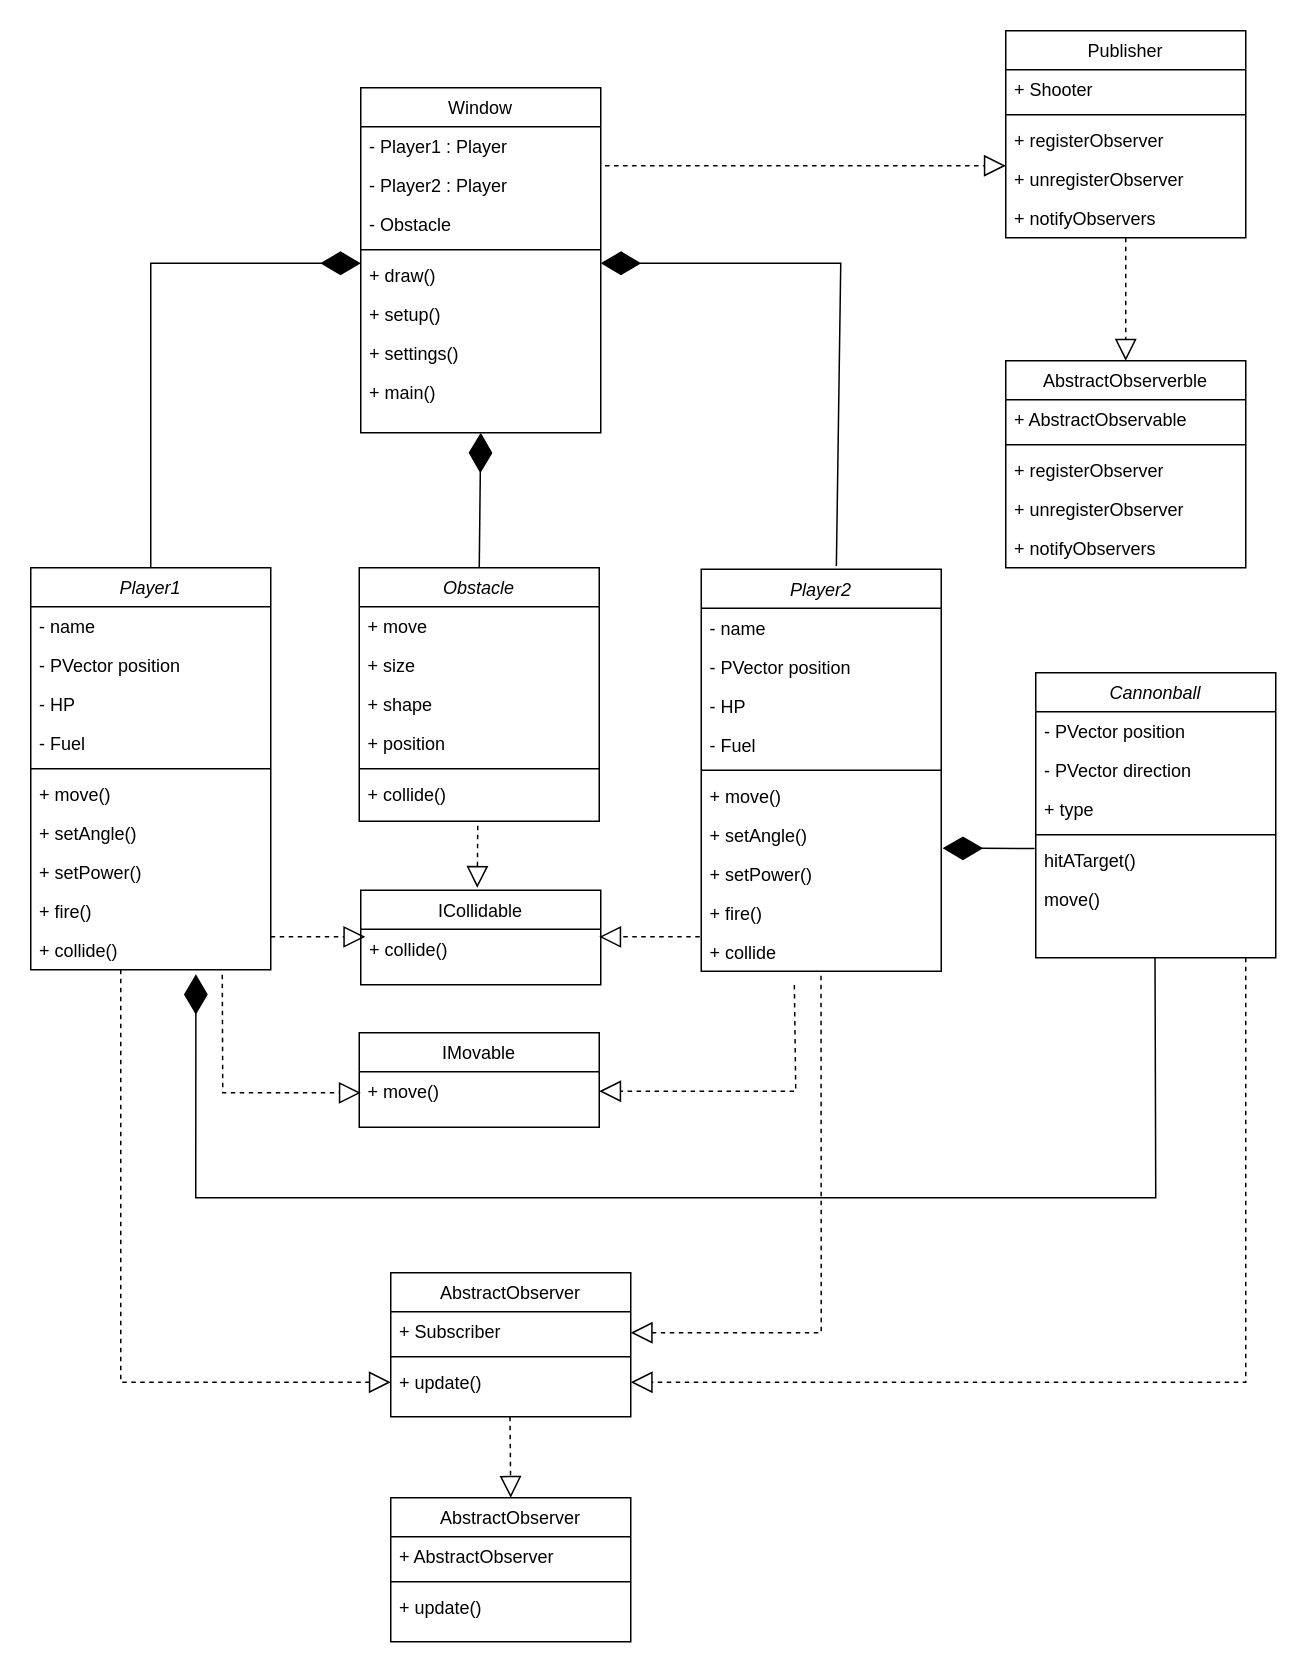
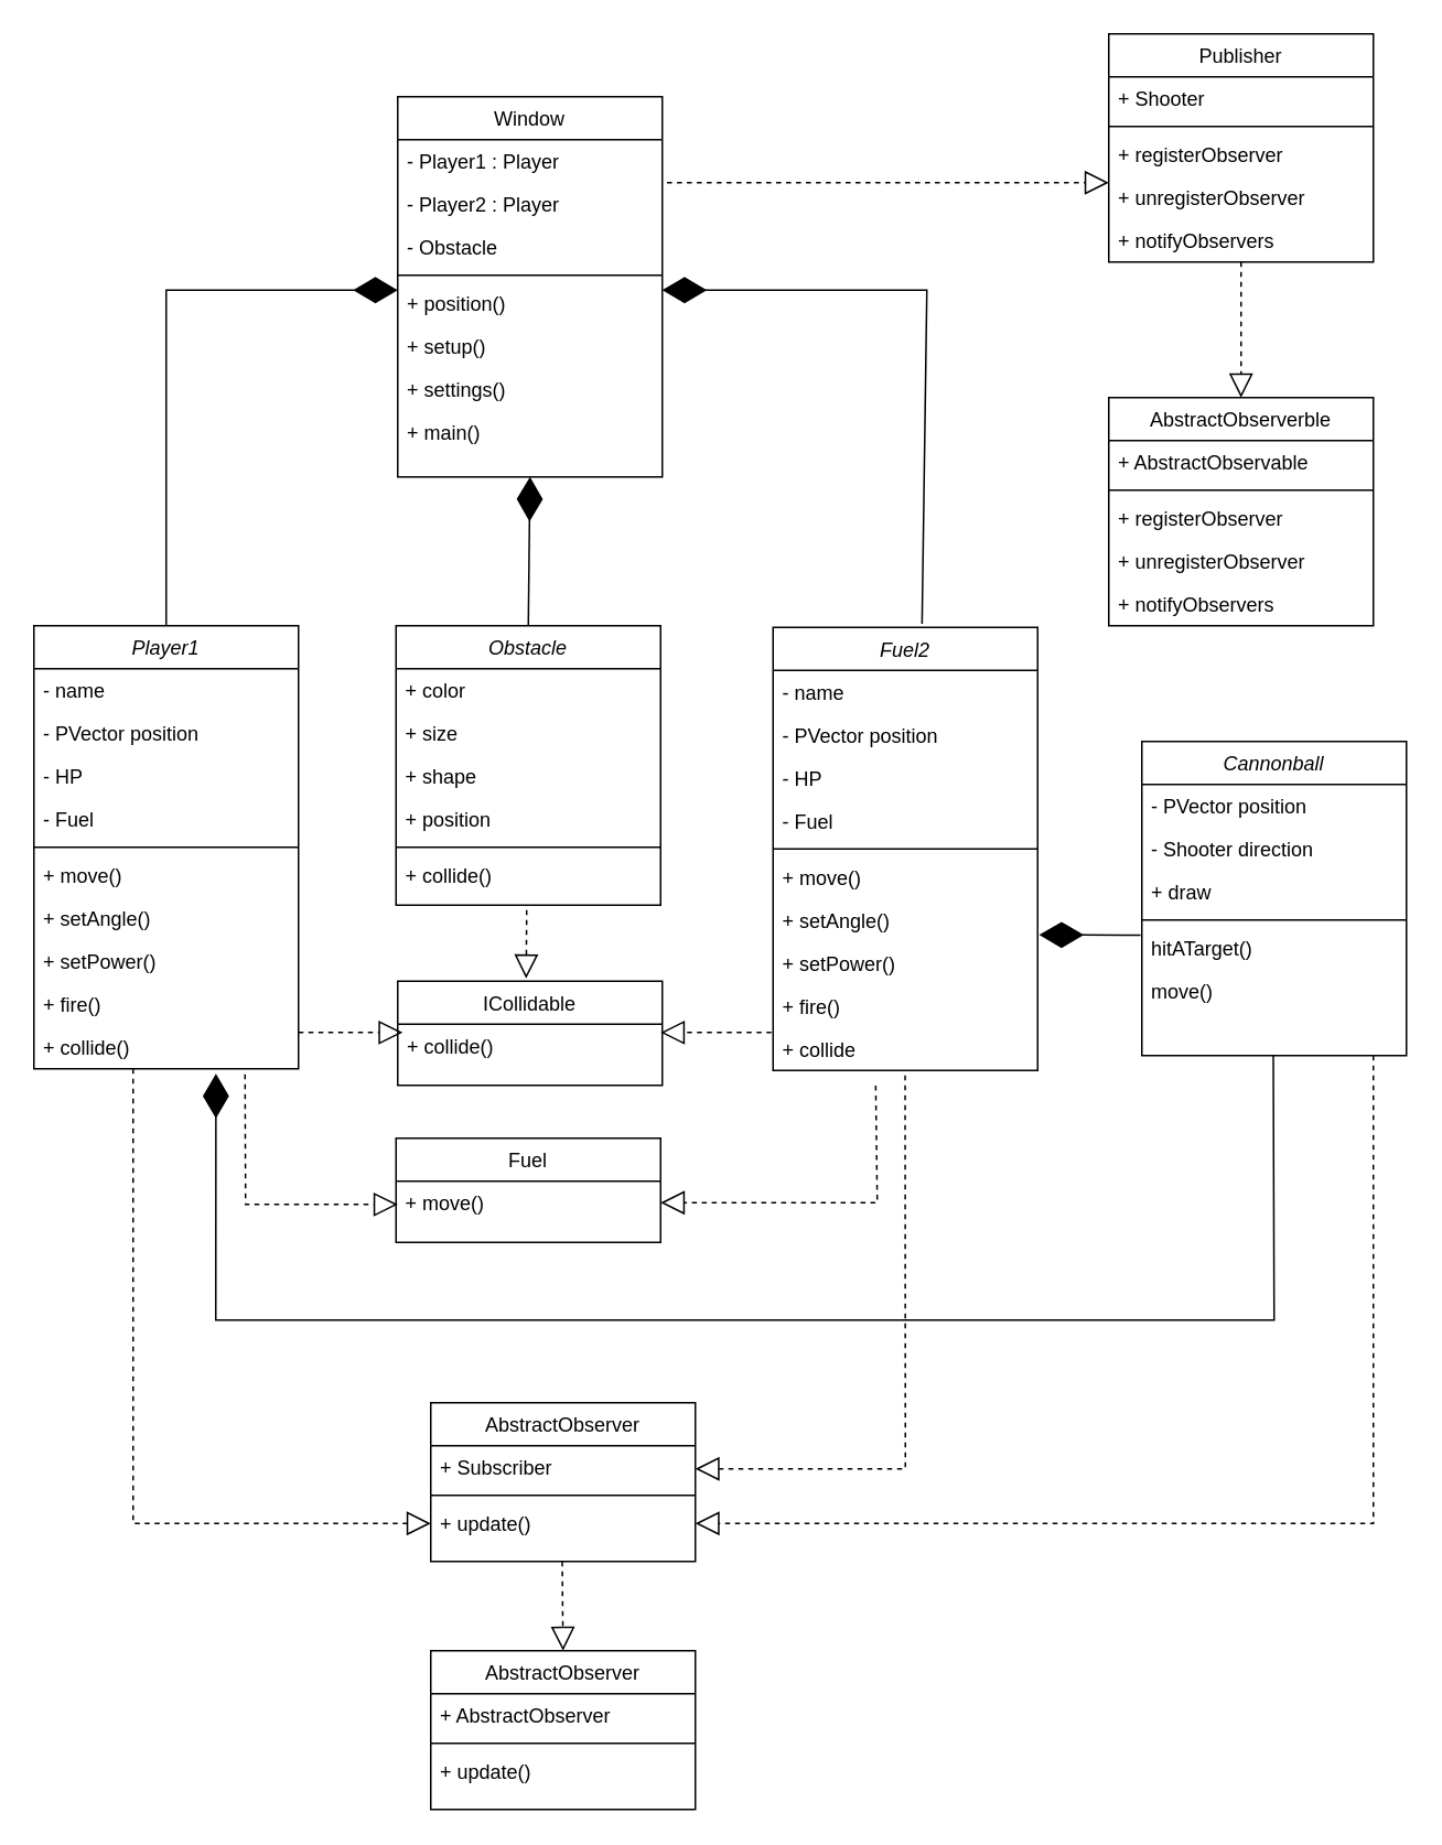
- <mxCell id="7" value="+ draw()" style="text;align=left;verticalAlign=top;spacingLeft=4;spacingRight=4;overflow=hidden;rotatable=0;points=[[0,0.5],[1,0.5]];portConstraint=eastwest;" parent="2" vertex="1"><mxGeometry y="112" width="160" height="26" as="geometry" /></mxCell>
+ <mxCell id="7" value="+ position()" style="text;align=left;verticalAlign=top;spacingLeft=4;spacingRight=4;overflow=hidden;rotatable=0;points=[[0,0.5],[1,0.5]];portConstraint=eastwest;" parent="2" vertex="1"><mxGeometry y="112" width="160" height="26" as="geometry" /></mxCell>
- <mxCell id="40" value="Player2" style="swimlane;fontStyle=2;align=center;verticalAlign=top;childLayout=stackLayout;horizontal=1;startSize=26;horizontalStack=0;resizeParent=1;resizeLast=0;collapsible=1;marginBottom=0;rounded=0;shadow=0;strokeWidth=1;" parent="1" vertex="1"><mxGeometry x="467" y="379" width="160" height="268" as="geometry"><mxRectangle x="230" y="140" width="160" height="26" as="alternateBounds" /></mxGeometry></mxCell>
+ <mxCell id="40" value="Fuel2" style="swimlane;fontStyle=2;align=center;verticalAlign=top;childLayout=stackLayout;horizontal=1;startSize=26;horizontalStack=0;resizeParent=1;resizeLast=0;collapsible=1;marginBottom=0;rounded=0;shadow=0;strokeWidth=1;" parent="1" vertex="1"><mxGeometry x="467" y="379" width="160" height="268" as="geometry"><mxRectangle x="230" y="140" width="160" height="26" as="alternateBounds" /></mxGeometry></mxCell>
- <mxCell id="30" value="+ move" style="text;align=left;verticalAlign=top;spacingLeft=4;spacingRight=4;overflow=hidden;rotatable=0;points=[[0,0.5],[1,0.5]];portConstraint=eastwest;" parent="29" vertex="1"><mxGeometry y="26" width="160" height="26" as="geometry" /></mxCell>
+ <mxCell id="30" value="+ color" style="text;align=left;verticalAlign=top;spacingLeft=4;spacingRight=4;overflow=hidden;rotatable=0;points=[[0,0.5],[1,0.5]];portConstraint=eastwest;" parent="29" vertex="1"><mxGeometry y="26" width="160" height="26" as="geometry" /></mxCell>
- <mxCell id="13" value="- PVector direction" style="text;align=left;verticalAlign=top;spacingLeft=4;spacingRight=4;overflow=hidden;rotatable=0;points=[[0,0.5],[1,0.5]];portConstraint=eastwest;rounded=0;shadow=0;html=0;" parent="11" vertex="1"><mxGeometry y="52" width="160" height="26" as="geometry" /></mxCell>
+ <mxCell id="13" value="- Shooter direction" style="text;align=left;verticalAlign=top;spacingLeft=4;spacingRight=4;overflow=hidden;rotatable=0;points=[[0,0.5],[1,0.5]];portConstraint=eastwest;rounded=0;shadow=0;html=0;" parent="11" vertex="1"><mxGeometry y="52" width="160" height="26" as="geometry" /></mxCell>
- <mxCell id="14" value="+ type" style="text;align=left;verticalAlign=top;spacingLeft=4;spacingRight=4;overflow=hidden;rotatable=0;points=[[0,0.5],[1,0.5]];portConstraint=eastwest;rounded=0;shadow=0;html=0;" vertex="1" parent="11"><mxGeometry y="78" width="160" height="26" as="geometry" /></mxCell>
+ <mxCell id="14" value="+ draw" style="text;align=left;verticalAlign=top;spacingLeft=4;spacingRight=4;overflow=hidden;rotatable=0;points=[[0,0.5],[1,0.5]];portConstraint=eastwest;rounded=0;shadow=0;html=0;" vertex="1" parent="11"><mxGeometry y="78" width="160" height="26" as="geometry" /></mxCell>
- <mxCell id="62" value="IMovable" style="swimlane;fontStyle=0;align=center;verticalAlign=top;childLayout=stackLayout;horizontal=1;startSize=26;horizontalStack=0;resizeParent=1;resizeLast=0;collapsible=1;marginBottom=0;rounded=0;shadow=0;strokeWidth=1;" vertex="1" parent="1"><mxGeometry x="239" y="688" width="160" height="63" as="geometry"><mxRectangle x="550" y="140" width="160" height="26" as="alternateBounds" /></mxGeometry></mxCell>
+ <mxCell id="62" value="Fuel" style="swimlane;fontStyle=0;align=center;verticalAlign=top;childLayout=stackLayout;horizontal=1;startSize=26;horizontalStack=0;resizeParent=1;resizeLast=0;collapsible=1;marginBottom=0;rounded=0;shadow=0;strokeWidth=1;" vertex="1" parent="1"><mxGeometry x="239" y="688" width="160" height="63" as="geometry"><mxRectangle x="550" y="140" width="160" height="26" as="alternateBounds" /></mxGeometry></mxCell>
